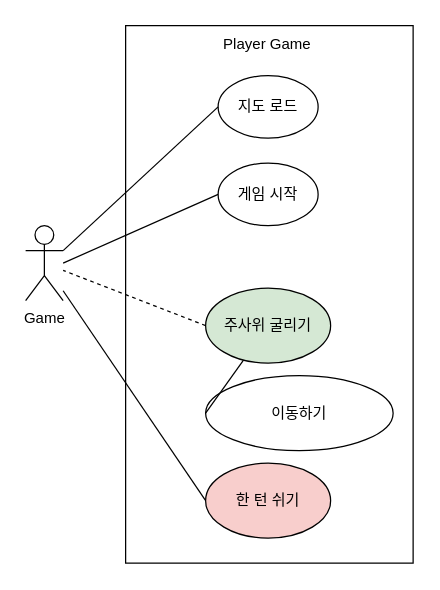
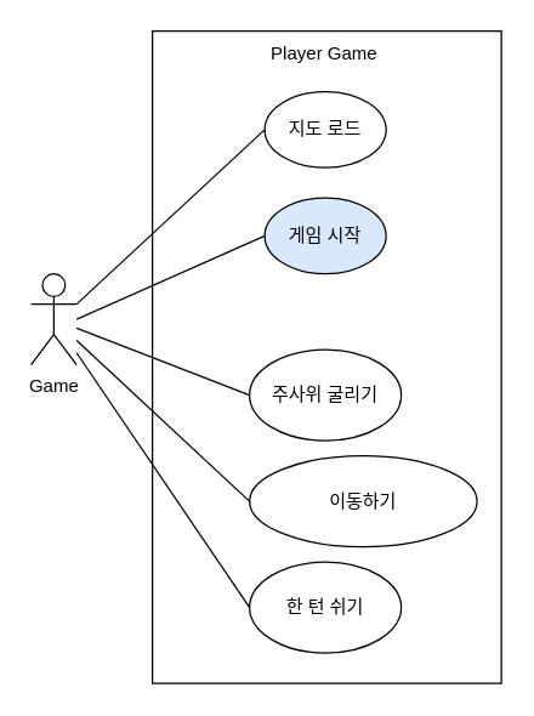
- <mxCell id="5" value="게임 시작" style="ellipse;whiteSpace=wrap;html=1;" parent="1" vertex="1"><mxGeometry x="174" y="130" width="80" height="50" as="geometry" /></mxCell>
+ <mxCell id="5" value="게임 시작" style="ellipse;whiteSpace=wrap;html=1;fillColor=#dae8fc;" parent="1" vertex="1"><mxGeometry x="174" y="130" width="80" height="50" as="geometry" /></mxCell>
- <mxCell id="11" value="" style="endArrow=none;html=1;rounded=0;exitX=0;exitY=0.5;exitDx=0;exitDy=0;dashed=1;" parent="1" source="6" edge="1" target="2"><mxGeometry width="50" height="50" relative="1" as="geometry"><mxPoint x="280" y="240" as="sourcePoint" /><mxPoint x="60" y="90" as="targetPoint" /></mxGeometry></mxCell>
+ <mxCell id="11" value="" style="endArrow=none;html=1;rounded=0;exitX=0;exitY=0.5;exitDx=0;exitDy=0;" parent="1" source="6" edge="1" target="2"><mxGeometry width="50" height="50" relative="1" as="geometry"><mxPoint x="280" y="240" as="sourcePoint" /><mxPoint x="60" y="90" as="targetPoint" /></mxGeometry></mxCell>
- <mxCell id="6" value="주사위 굴리기" style="ellipse;whiteSpace=wrap;html=1;fillColor=#d5e8d4;" parent="1" vertex="1"><mxGeometry x="164" y="230" width="100" height="60" as="geometry" /></mxCell>
+ <mxCell id="6" value="주사위 굴리기" style="ellipse;whiteSpace=wrap;html=1;" parent="1" vertex="1"><mxGeometry x="164" y="230" width="100" height="60" as="geometry" /></mxCell>
- <mxCell id="12" value="" style="endArrow=none;html=1;rounded=0;exitX=0;exitY=0.5;exitDx=0;exitDy=0;" parent="1" edge="1" target="6" source="7"><mxGeometry width="50" height="50" relative="1" as="geometry"><mxPoint x="100" y="300" as="sourcePoint" /><mxPoint x="60" y="90" as="targetPoint" /></mxGeometry></mxCell>
+ <mxCell id="12" value="" style="endArrow=none;html=1;rounded=0;exitX=0;exitY=0.5;exitDx=0;exitDy=0;" parent="1" edge="1" target="2" source="7"><mxGeometry width="50" height="50" relative="1" as="geometry"><mxPoint x="100" y="300" as="sourcePoint" /><mxPoint x="60" y="90" as="targetPoint" /></mxGeometry></mxCell>
- <mxCell id="8" value="한 턴 쉬기" style="ellipse;whiteSpace=wrap;html=1;fillColor=#f8cecc;" parent="1" vertex="1"><mxGeometry x="164" y="370" width="100" height="60" as="geometry" /></mxCell>
+ <mxCell id="8" value="한 턴 쉬기" style="ellipse;whiteSpace=wrap;html=1;" parent="1" vertex="1"><mxGeometry x="164" y="370" width="100" height="60" as="geometry" /></mxCell>
